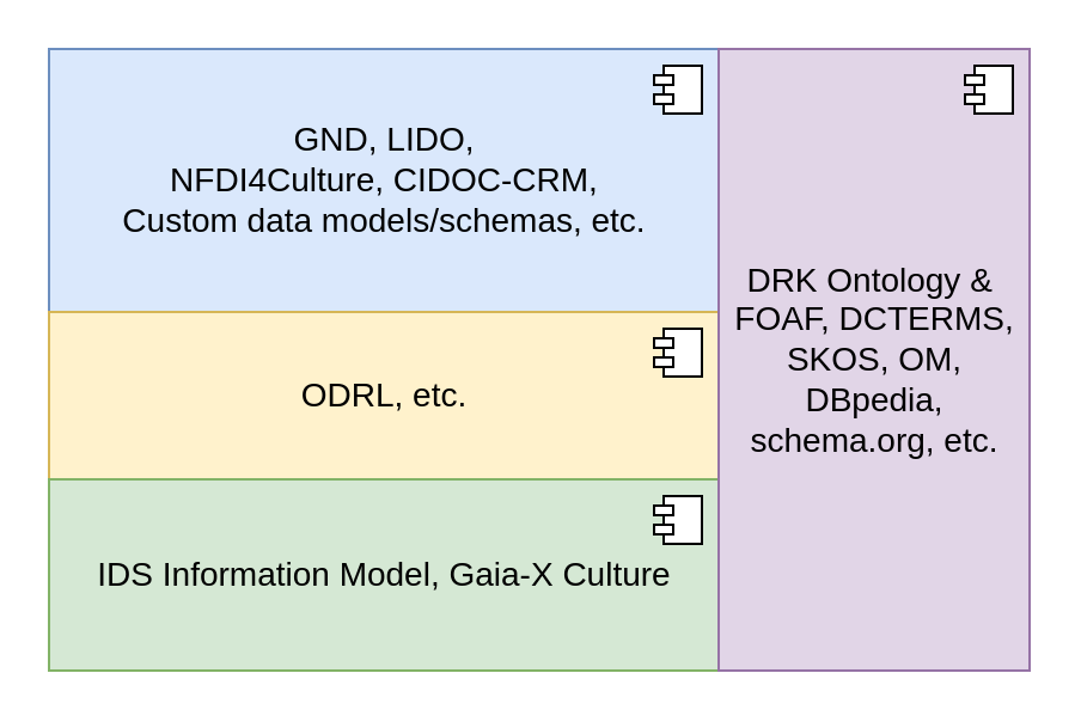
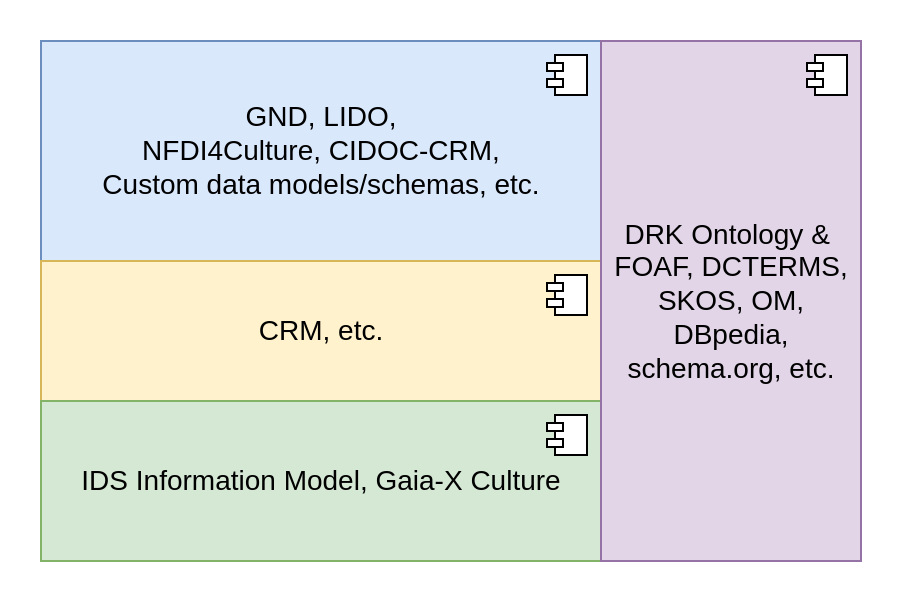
- <mxCell id="4" value="&lt;span style=&quot;font-size: 14px&quot;&gt;ODRL, etc.&lt;/span&gt;" style="html=1;dropTarget=0;fillColor=#fff2cc;strokeColor=#d6b656;" vertex="1" parent="1"><mxGeometry x="20" y="130" width="280" height="70" as="geometry" /></mxCell>
+ <mxCell id="4" value="&lt;span style=&quot;font-size: 14px&quot;&gt;CRM, etc.&lt;/span&gt;" style="html=1;dropTarget=0;fillColor=#fff2cc;strokeColor=#d6b656;" vertex="1" parent="1"><mxGeometry x="20" y="130" width="280" height="70" as="geometry" /></mxCell>
